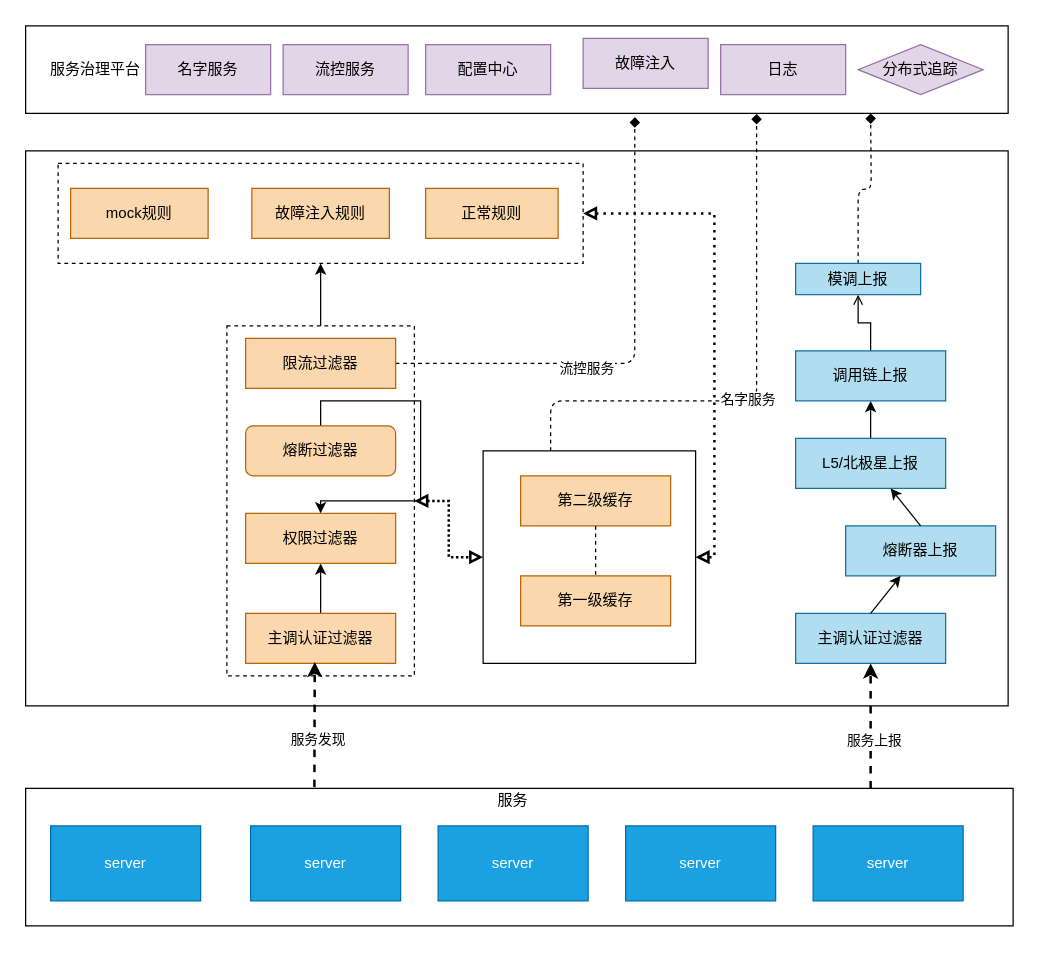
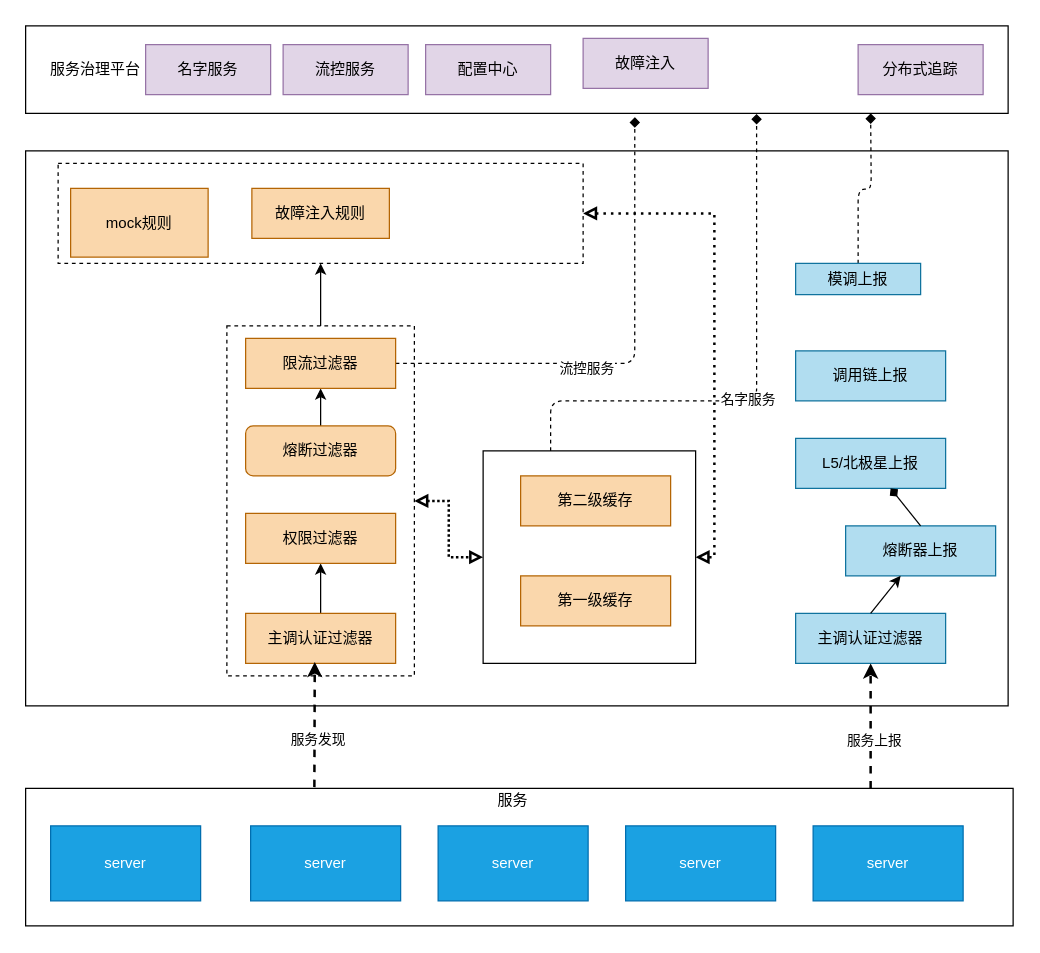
- <mxCell id="49" value="日志" style="rounded=0;whiteSpace=wrap;html=1;fillColor=#e1d5e7;strokeColor=#9673a6;" parent="1" vertex="1"><mxGeometry x="576" y="35" width="100" height="40" as="geometry" /></mxCell>
- <mxCell id="50" value="分布式追踪" style="rhombus;whiteSpace=wrap;html=1;fillColor=#e1d5e7;strokeColor=#9673a6;" parent="1" vertex="1"><mxGeometry x="686" y="35" width="100" height="40" as="geometry" /></mxCell>
+ <mxCell id="50" value="分布式追踪" style="rounded=0;whiteSpace=wrap;html=1;fillColor=#e1d5e7;strokeColor=#9673a6;" parent="1" vertex="1"><mxGeometry x="686" y="35" width="100" height="40" as="geometry" /></mxCell>
- <mxCell id="13" value="mock规则" style="rounded=0;whiteSpace=wrap;html=1;fillColor=#fad7ac;strokeColor=#b46504;" parent="1" vertex="1"><mxGeometry x="56" y="150" width="110" height="40" as="geometry" /></mxCell>
+ <mxCell id="13" value="mock规则" style="rounded=0;whiteSpace=wrap;html=1;fillColor=#fad7ac;strokeColor=#b46504;" parent="1" vertex="1"><mxGeometry x="56" y="150" width="110" height="55" as="geometry" /></mxCell>
- <mxCell id="14" value="正常规则" style="rounded=0;whiteSpace=wrap;html=1;fillColor=#fad7ac;strokeColor=#b46504;" parent="1" vertex="1"><mxGeometry x="340" y="150" width="106" height="40" as="geometry" /></mxCell>
- <mxCell id="37" style="edgeStyle=orthogonalEdgeStyle;rounded=0;jumpStyle=arc;orthogonalLoop=1;jettySize=auto;html=1;exitX=0.5;exitY=0;exitDx=0;exitDy=0;entryX=0.5;entryY=1;entryDx=0;entryDy=0;startArrow=none;startFill=0;endArrow=open;endFill=0;strokeWidth=1;" parent="1" source="38" target="41" edge="1"><mxGeometry relative="1" as="geometry" /></mxCell>
- <mxCell id="8" style="edgeStyle=orthogonalEdgeStyle;rounded=0;orthogonalLoop=1;jettySize=auto;html=1;exitX=0.5;exitY=0;exitDx=0;exitDy=0;" parent="1" source="9" target="7" edge="1"><mxGeometry relative="1" as="geometry" /></mxCell>
+ <mxCell id="8" style="edgeStyle=orthogonalEdgeStyle;rounded=0;orthogonalLoop=1;jettySize=auto;html=1;exitX=0.5;exitY=0;exitDx=0;exitDy=0;entryX=0.5;entryY=1;entryDx=0;entryDy=0;" parent="1" source="9" target="12" edge="1"><mxGeometry relative="1" as="geometry" /></mxCell>
- <mxCell id="35" style="edgeStyle=orthogonalEdgeStyle;rounded=0;jumpStyle=arc;orthogonalLoop=1;jettySize=auto;html=1;exitX=0.5;exitY=0;exitDx=0;exitDy=0;entryX=0.5;entryY=1;entryDx=0;entryDy=0;startArrow=none;startFill=0;endArrow=classic;endFill=1;strokeWidth=1;" parent="1" source="36" target="38" edge="1"><mxGeometry relative="1" as="geometry" /></mxCell>
- <mxCell id="42" value="" style="endArrow=classic;html=1;strokeWidth=1;exitX=0.5;exitY=0;exitDx=0;exitDy=0;" parent="1" source="34" target="36" edge="1"><mxGeometry width="50" height="50" relative="1" as="geometry"><mxPoint x="698" y="410" as="sourcePoint" /><mxPoint x="706" y="470" as="targetPoint" /></mxGeometry></mxCell>
+ <mxCell id="42" value="" style="endArrow=diamond;html=1;strokeWidth=1;exitX=0.5;exitY=0;exitDx=0;exitDy=0;" parent="1" source="34" target="36" edge="1"><mxGeometry width="50" height="50" relative="1" as="geometry"><mxPoint x="698" y="410" as="sourcePoint" /><mxPoint x="706" y="470" as="targetPoint" /></mxGeometry></mxCell>
- <mxCell id="22" value="" style="endArrow=none;dashed=1;html=1;entryX=0.5;entryY=0;entryDx=0;entryDy=0;exitX=0.5;exitY=1;exitDx=0;exitDy=0;" parent="1" source="20" target="21" edge="1"><mxGeometry width="50" height="50" relative="1" as="geometry"><mxPoint x="356" y="400" as="sourcePoint" /><mxPoint x="406" y="350" as="targetPoint" /></mxGeometry></mxCell>
